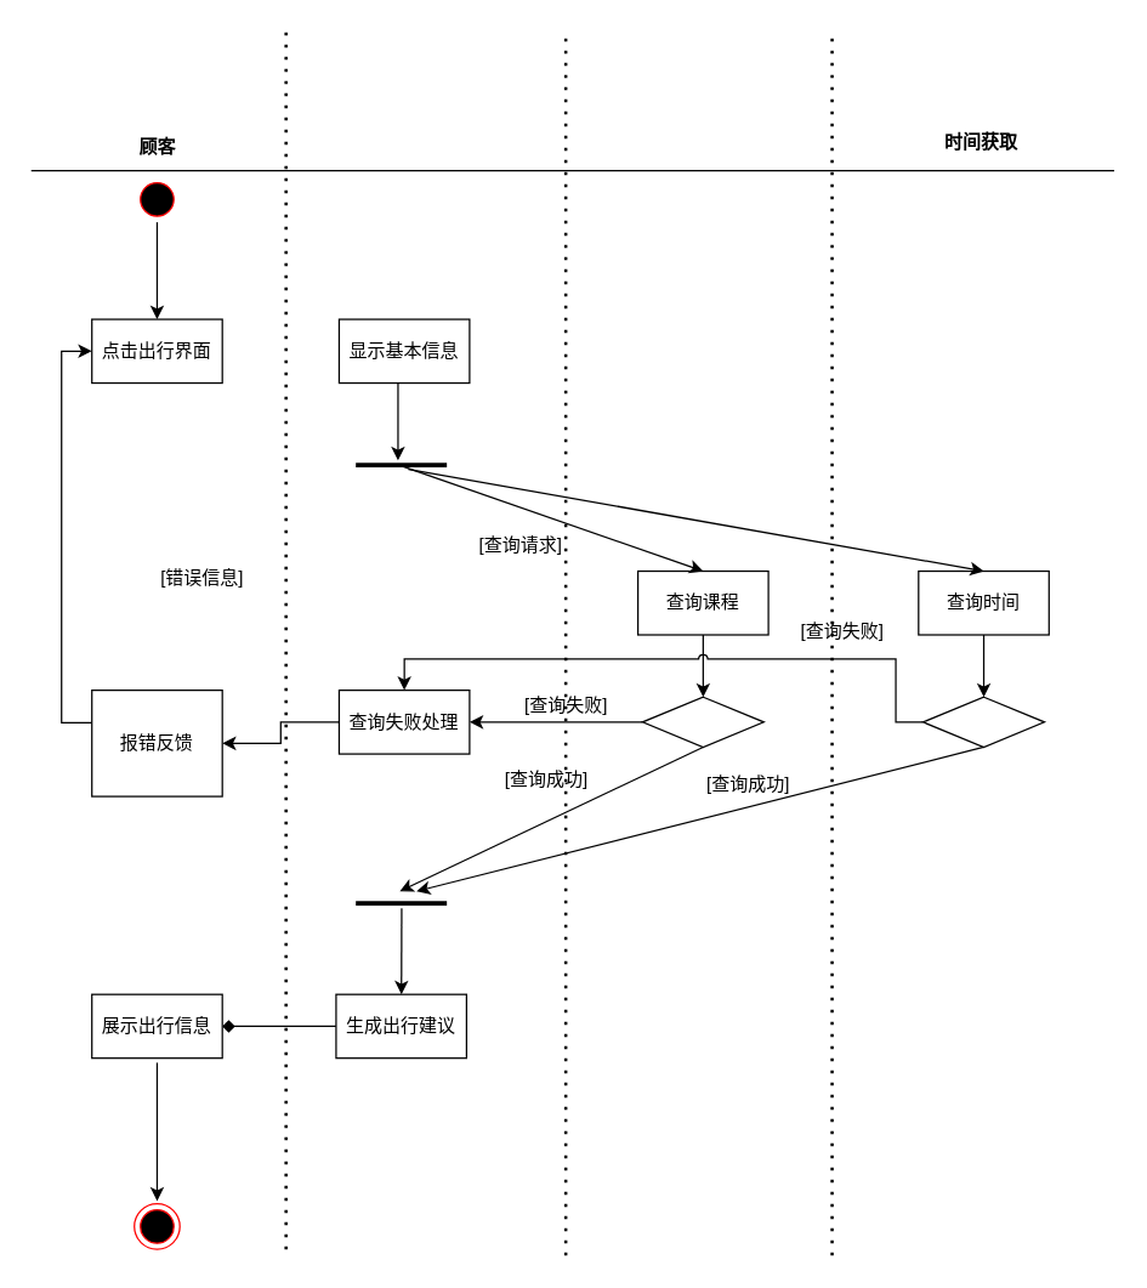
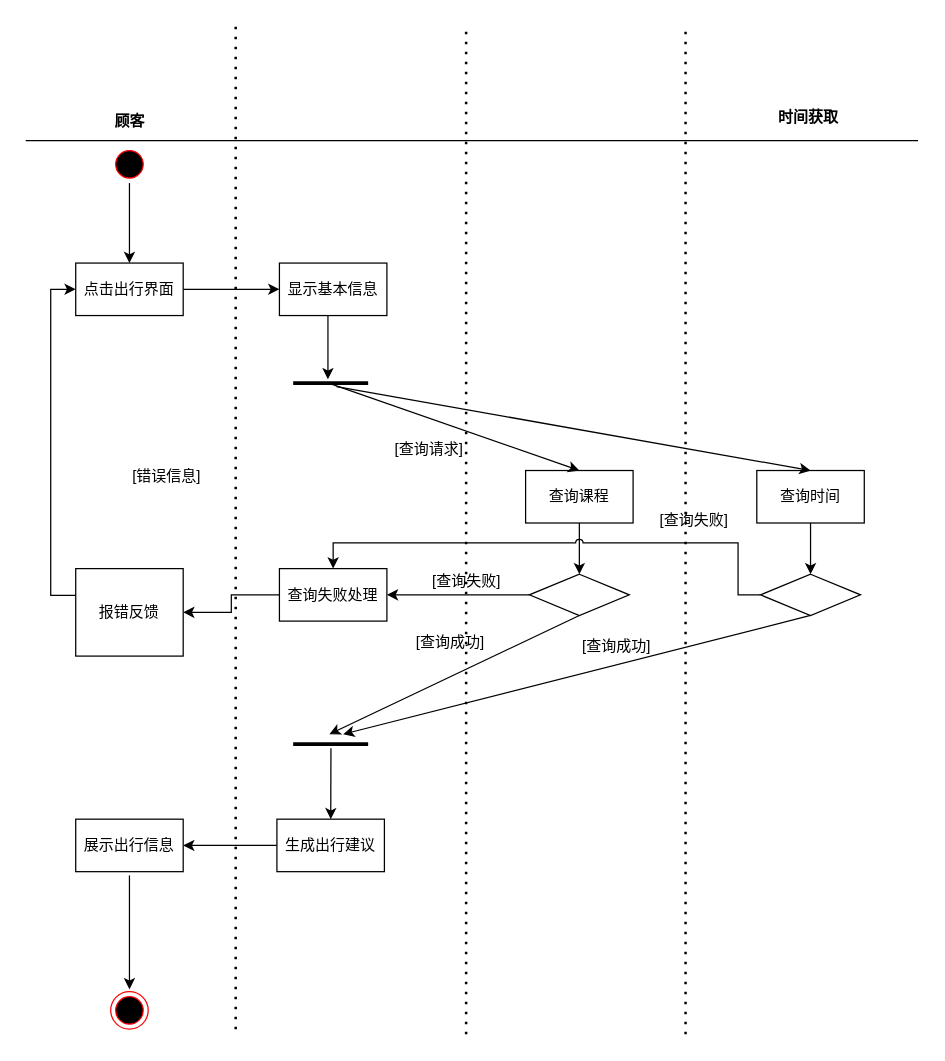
+ <mxCell id="7" style="edgeStyle=orthogonalEdgeStyle;rounded=0;orthogonalLoop=1;jettySize=auto;html=1;" edge="1" parent="1" source="8" target="9"><mxGeometry relative="1" as="geometry" /></mxCell>
- <mxCell id="24" style="edgeStyle=orthogonalEdgeStyle;rounded=0;orthogonalLoop=1;jettySize=auto;html=1;endArrow=diamond;" edge="1" parent="1" source="25" target="29"><mxGeometry relative="1" as="geometry" /></mxCell>
+ <mxCell id="24" style="edgeStyle=orthogonalEdgeStyle;rounded=0;orthogonalLoop=1;jettySize=auto;html=1;" edge="1" parent="1" source="25" target="29"><mxGeometry relative="1" as="geometry" /></mxCell>
